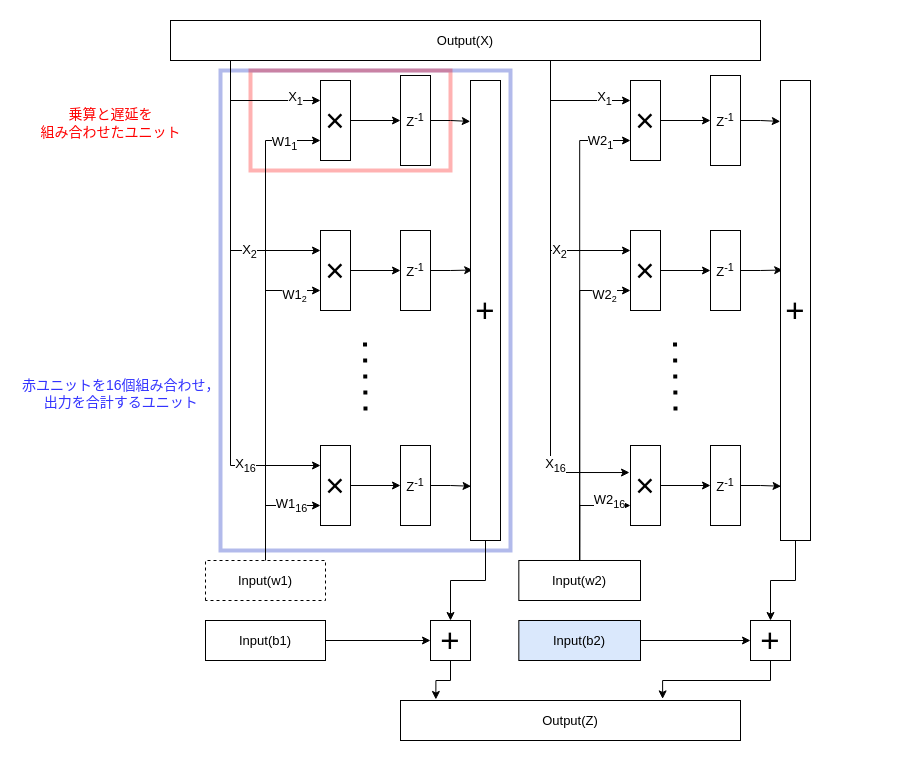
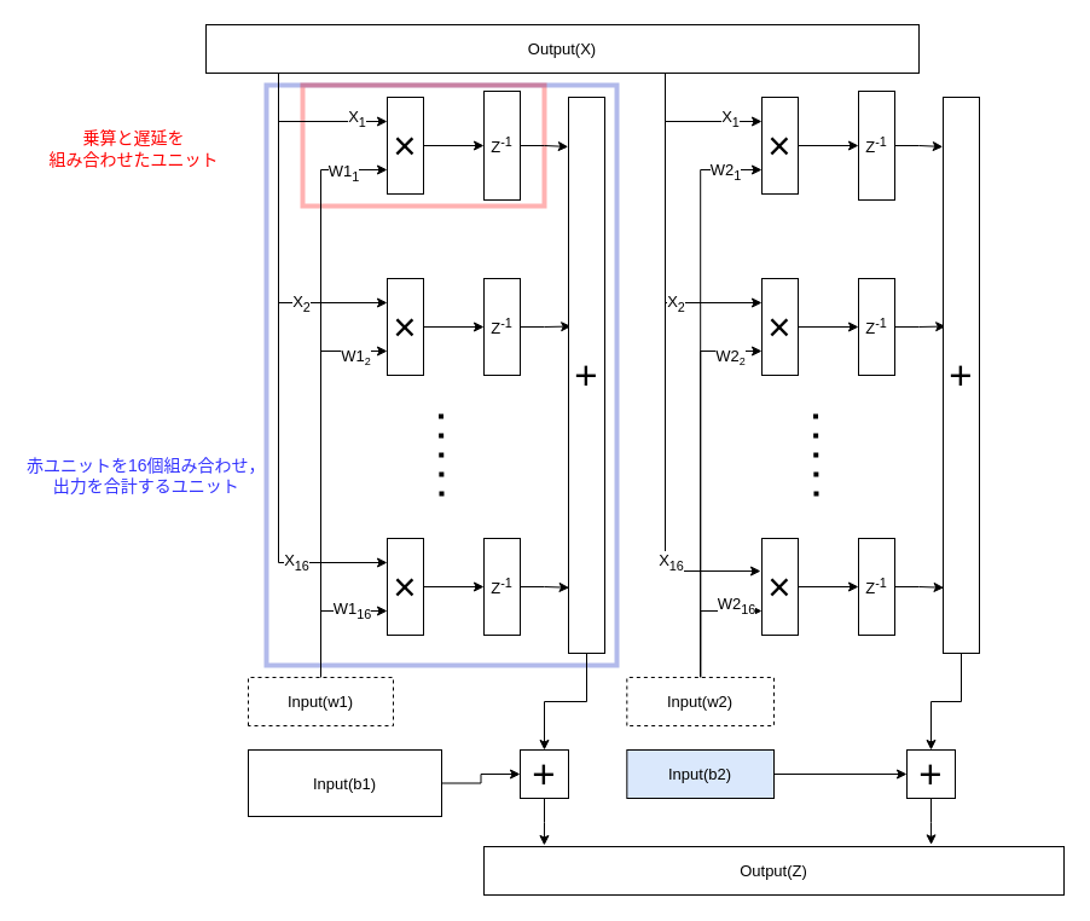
- <mxCell id="33" value="Input(w2)" style="rounded=0;whiteSpace=wrap;html=1;fontSize=13;direction=north;" parent="1" vertex="1"><mxGeometry x="518.33" y="560" width="121.67" height="40" as="geometry" /></mxCell>
+ <mxCell id="33" value="Input(w2)" style="rounded=0;whiteSpace=wrap;html=1;fontSize=13;direction=north;dashed=1;" parent="1" vertex="1"><mxGeometry x="518.33" y="560" width="121.67" height="40" as="geometry" /></mxCell>
- <mxCell id="65" value="Input(b1)" style="rounded=0;whiteSpace=wrap;html=1;fontSize=13;direction=north;" parent="1" vertex="1"><mxGeometry x="205" y="620" width="120" height="40" as="geometry" /></mxCell>
+ <mxCell id="65" value="Input(b1)" style="rounded=0;whiteSpace=wrap;html=1;fontSize=13;direction=north;" parent="1" vertex="1"><mxGeometry x="205" y="620" width="160" height="55" as="geometry" /></mxCell>
- <mxCell id="28" value="Output(Z)" style="whiteSpace=wrap;html=1;fontSize=13;rounded=0;" parent="1" vertex="1"><mxGeometry x="400" y="700" width="340" height="40" as="geometry" /></mxCell>
+ <mxCell id="28" value="Output(Z)" style="whiteSpace=wrap;html=1;fontSize=13;rounded=0;" parent="1" vertex="1"><mxGeometry x="400" y="700" width="480" height="40" as="geometry" /></mxCell>
